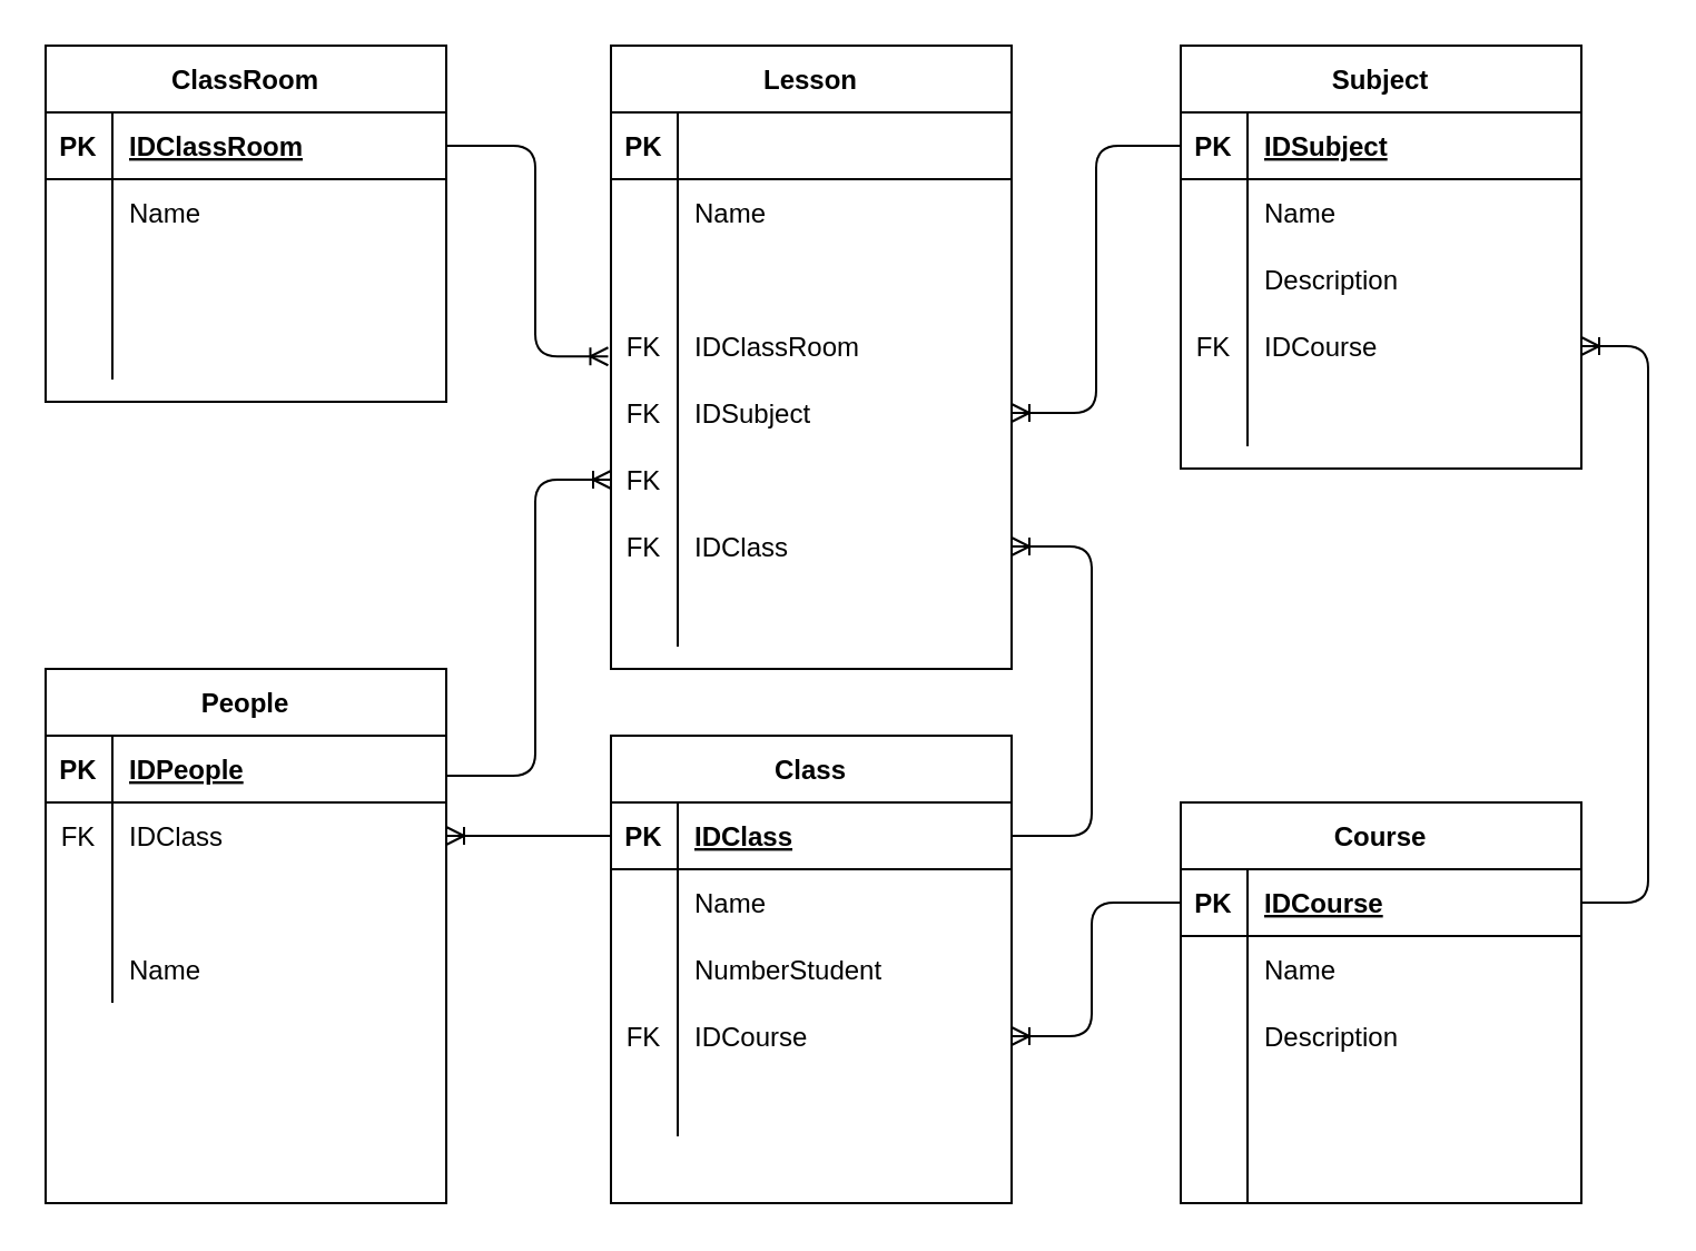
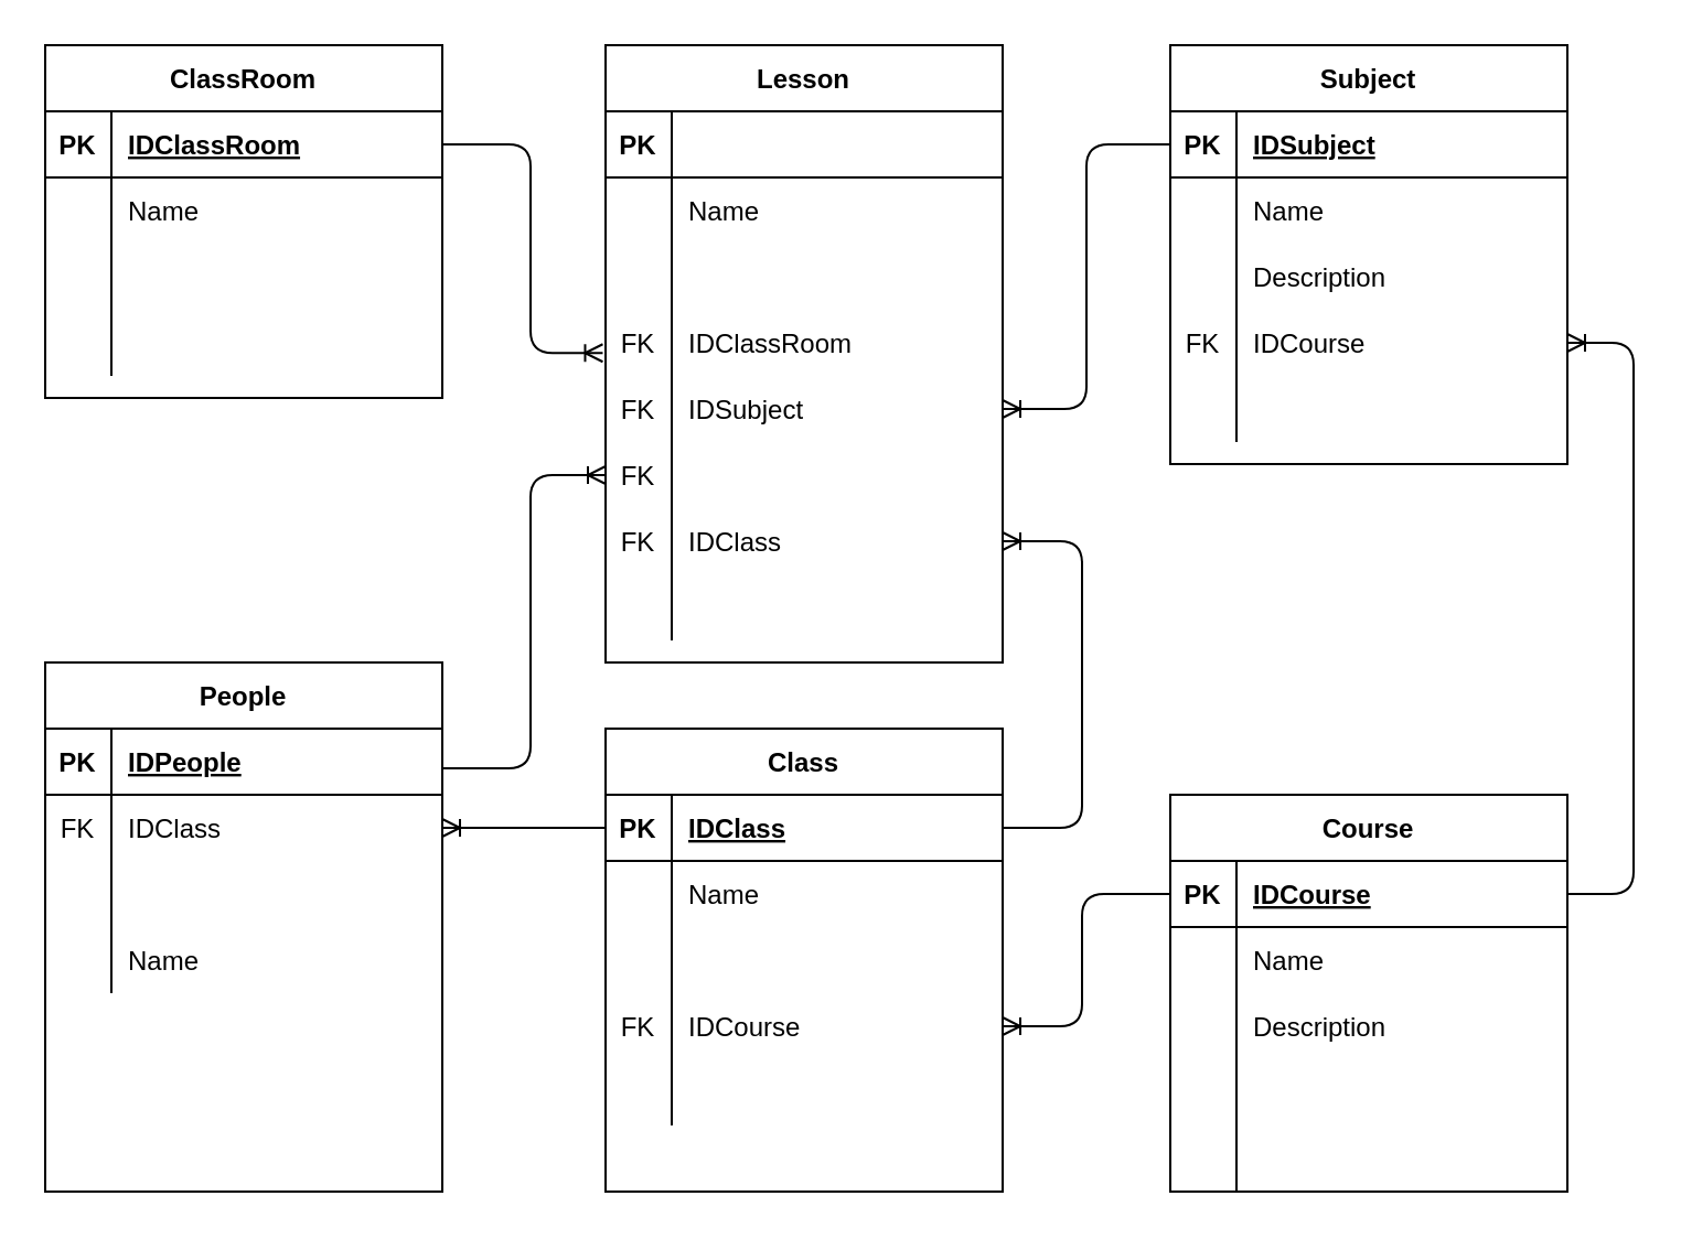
- <mxCell id="33" value="NumberStudent" style="shape=partialRectangle;connectable=0;fillColor=none;top=0;left=0;bottom=0;right=0;align=left;spacingLeft=6;overflow=hidden;" parent="31" vertex="1"><mxGeometry x="30" width="150" height="30" as="geometry" /></mxCell>
